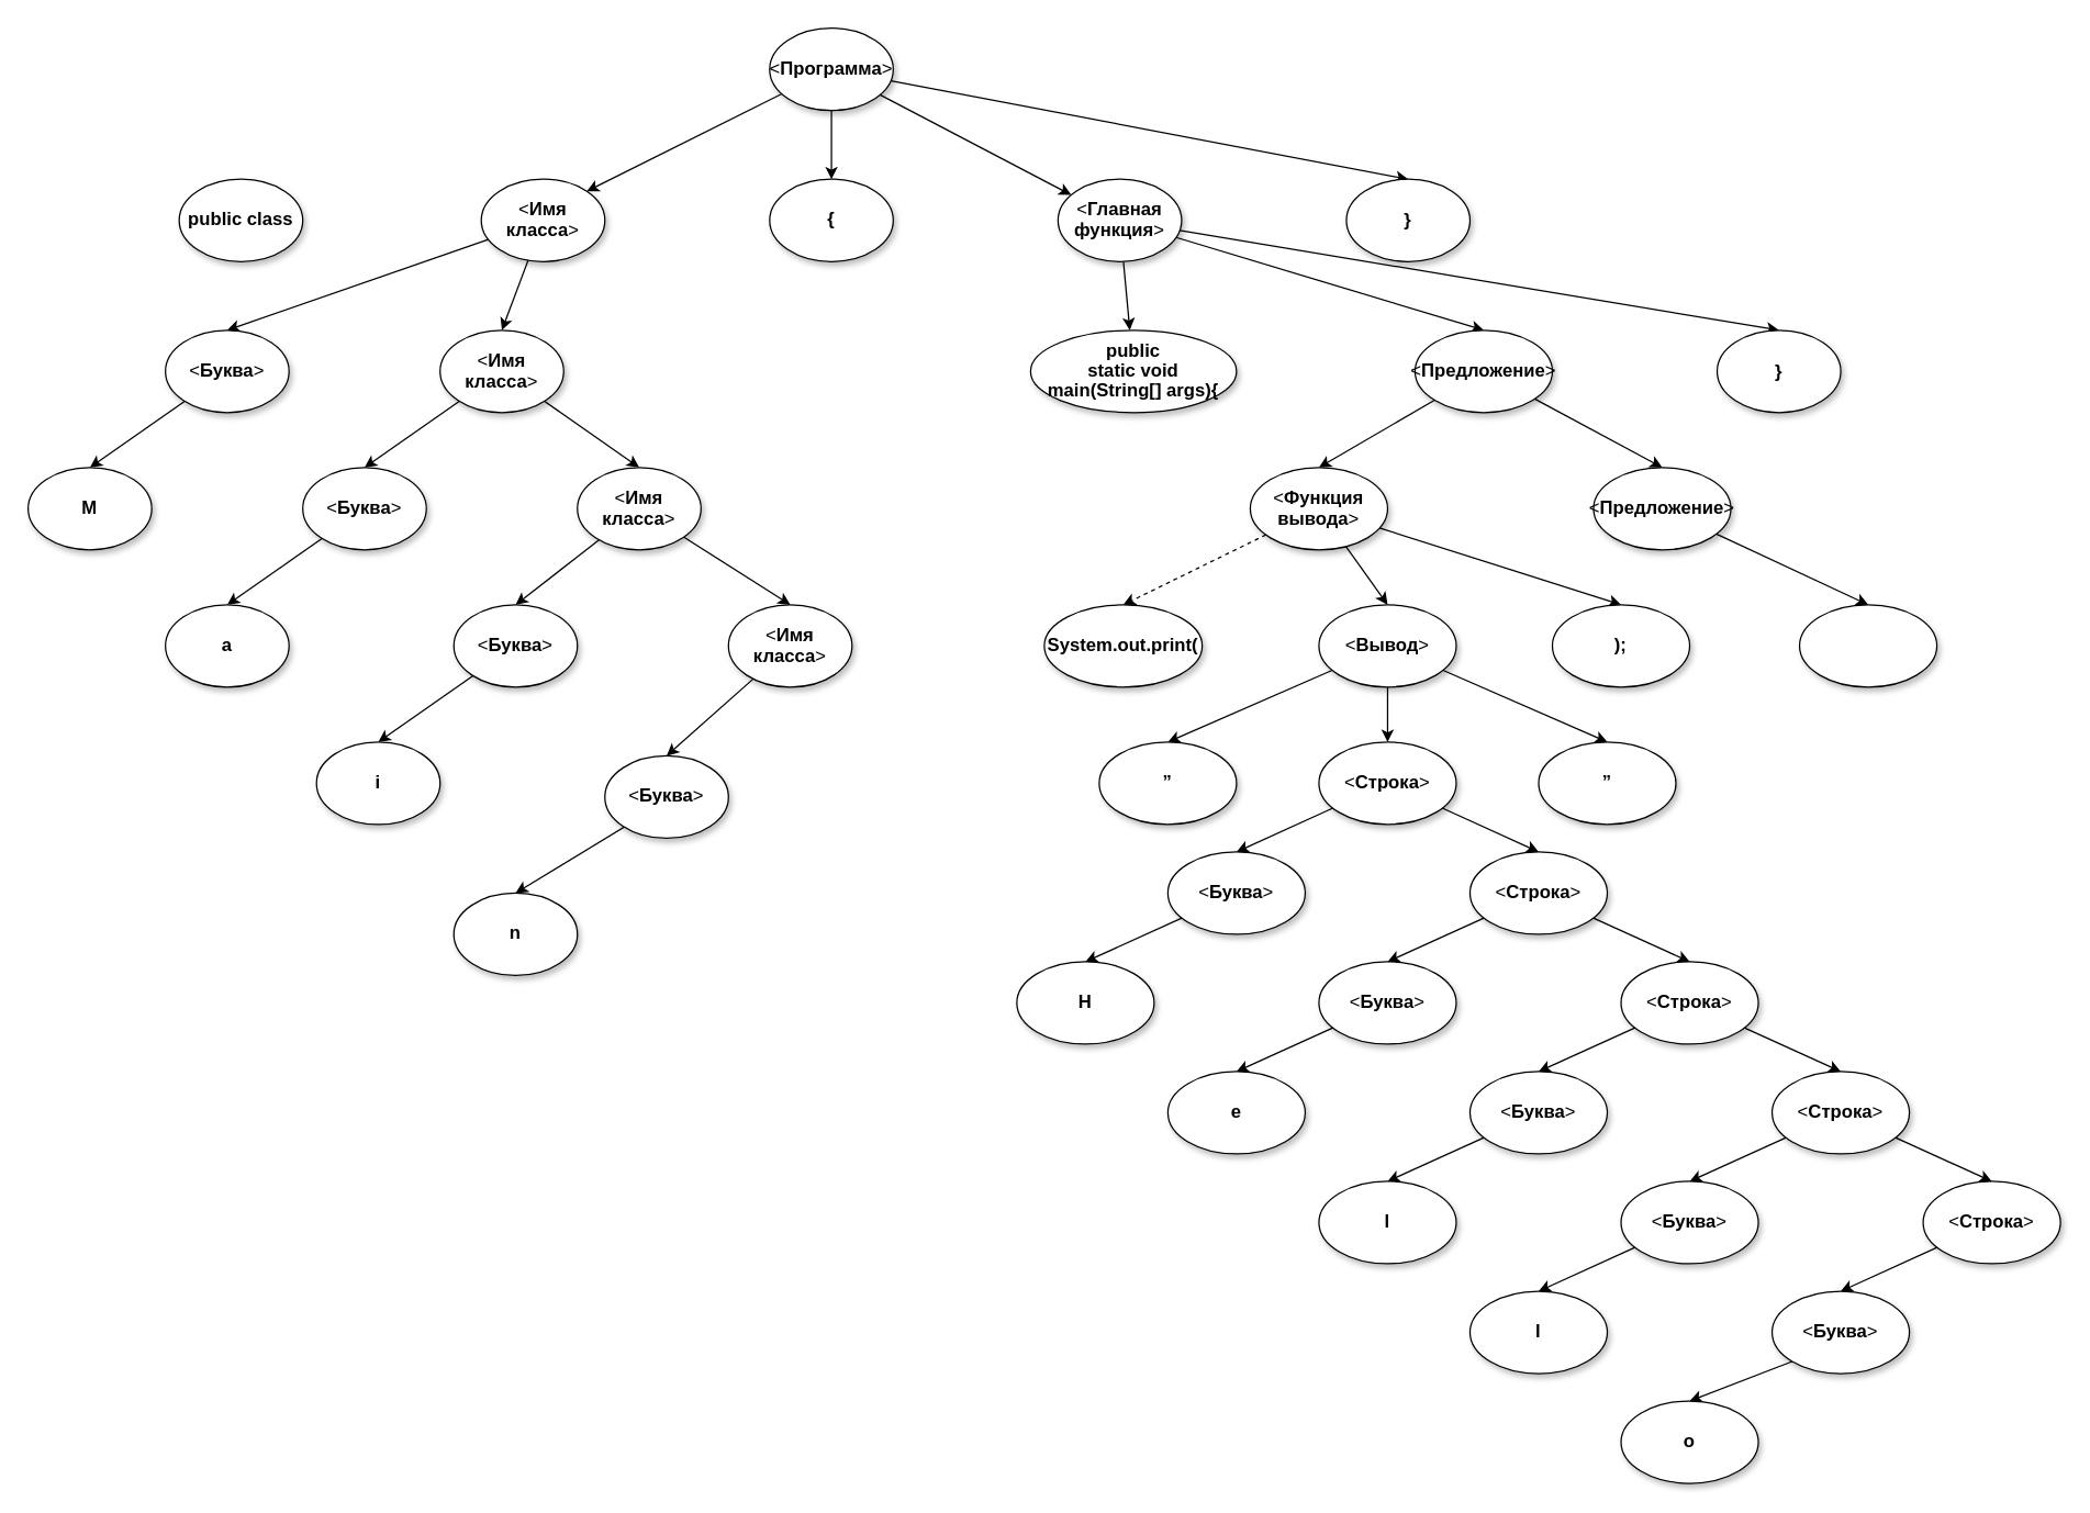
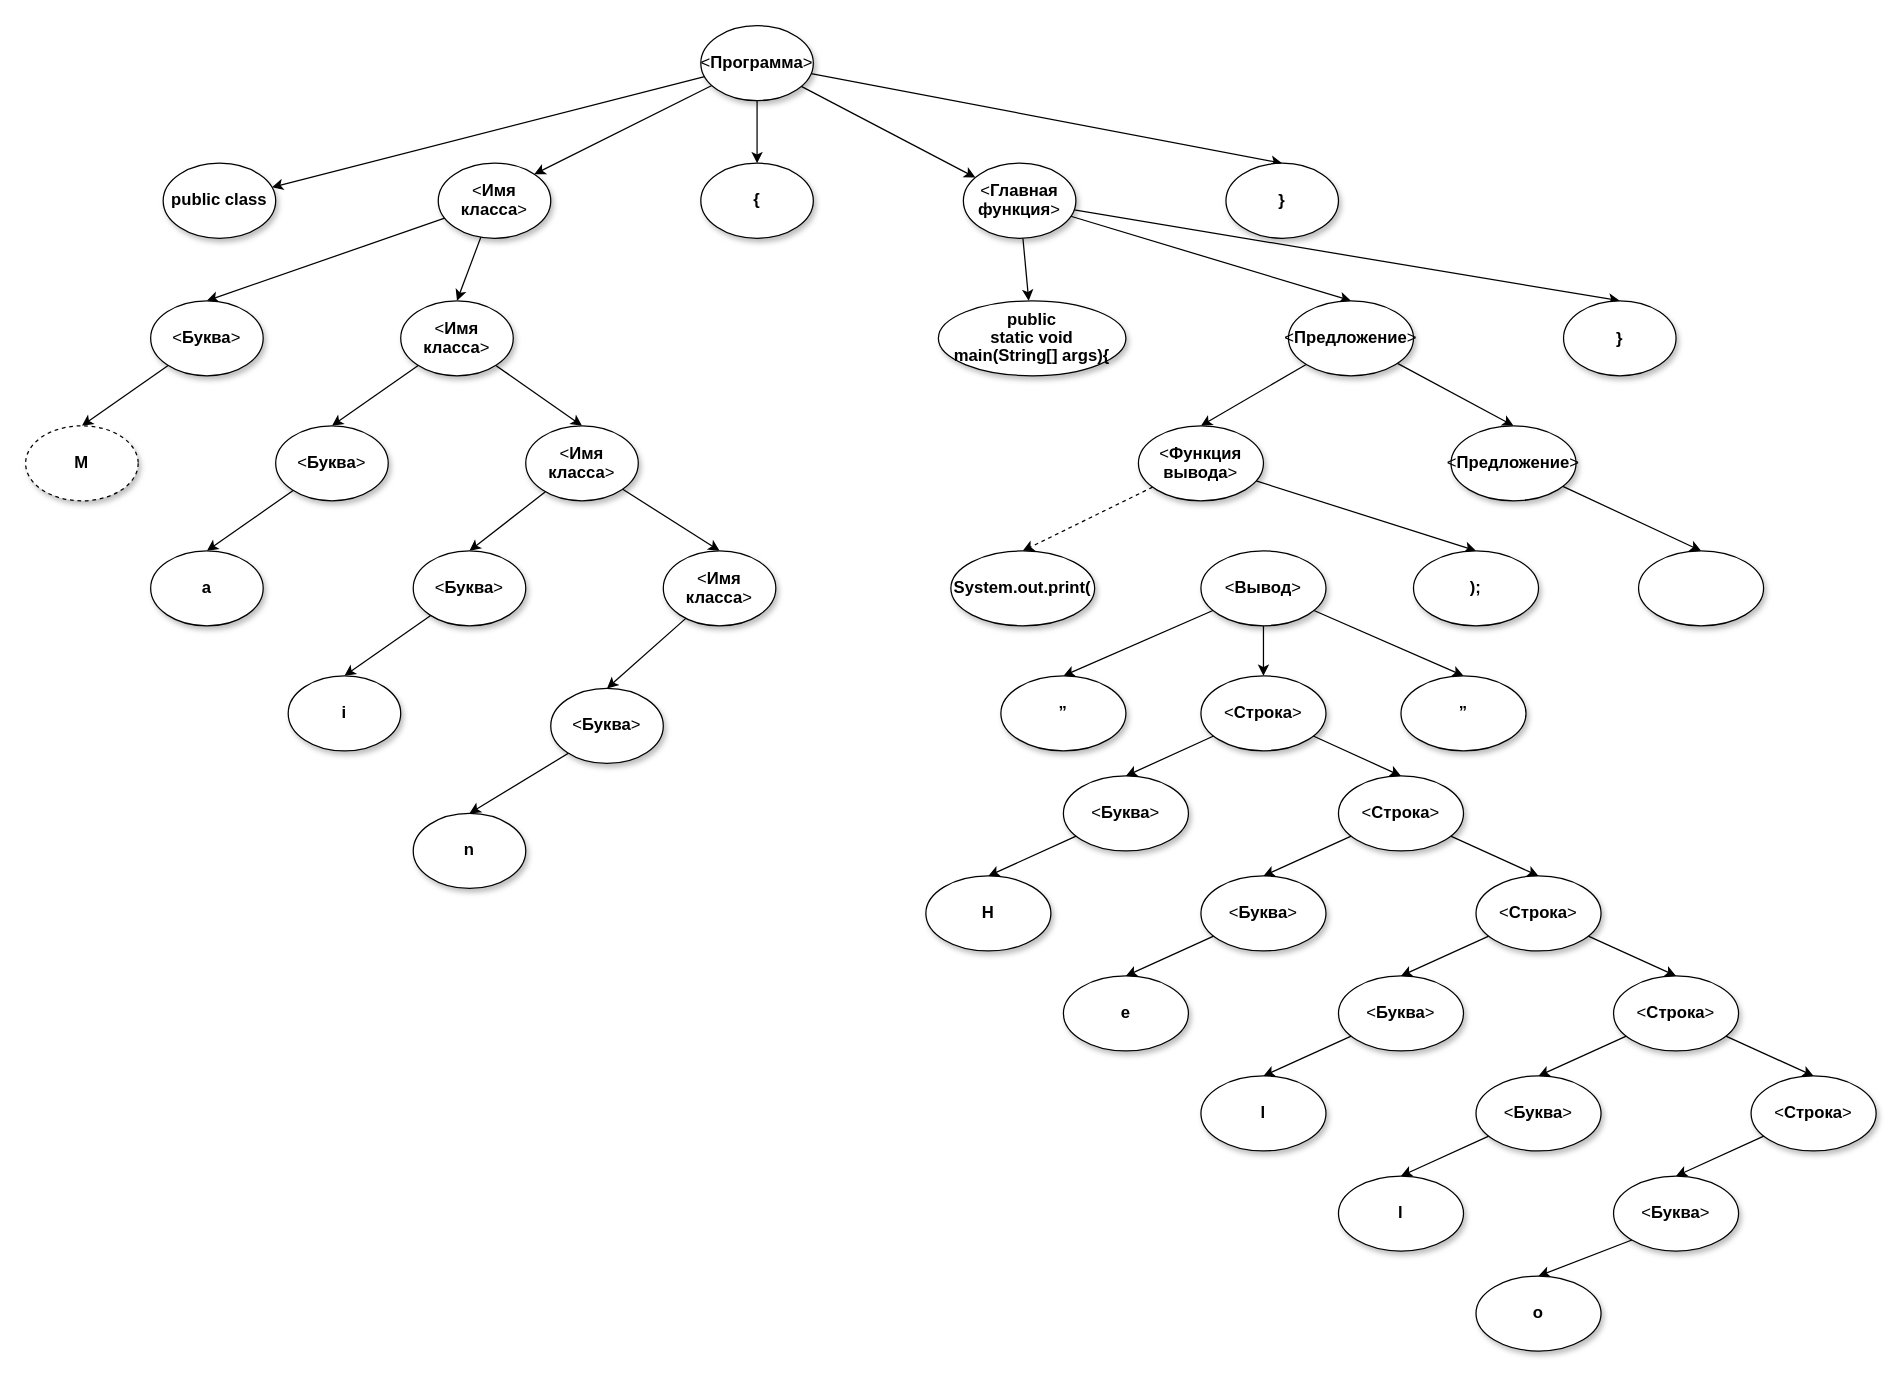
+ <mxCell id="6" style="rounded=0;orthogonalLoop=1;jettySize=auto;html=1;" parent="1" source="11" target="2" edge="1"><mxGeometry relative="1" as="geometry" /></mxCell>
- <mxCell id="82" value="&lt;span style=&quot;font-size: 10pt ; line-height: 107% ; font-family: &amp;#34;calibri&amp;#34; , sans-serif&quot;&gt;&lt;b&gt;M&lt;/b&gt;&lt;/span&gt;" style="ellipse;whiteSpace=wrap;html=1;rounded=0;shadow=1;comic=0;labelBackgroundColor=none;strokeWidth=1;fontFamily=Verdana;fontSize=12;align=center;" parent="1" vertex="1"><mxGeometry x="20" y="340" width="90" height="60" as="geometry" /></mxCell>
+ <mxCell id="82" value="&lt;span style=&quot;font-size: 10pt ; line-height: 107% ; font-family: &amp;#34;calibri&amp;#34; , sans-serif&quot;&gt;&lt;b&gt;M&lt;/b&gt;&lt;/span&gt;" style="ellipse;whiteSpace=wrap;html=1;rounded=0;shadow=1;comic=0;labelBackgroundColor=none;strokeWidth=1;fontFamily=Verdana;fontSize=12;align=center;dashed=1;" parent="1" vertex="1"><mxGeometry x="20" y="340" width="90" height="60" as="geometry" /></mxCell>
- <mxCell id="24" style="edgeStyle=none;rounded=0;orthogonalLoop=1;jettySize=auto;html=1;entryX=0.5;entryY=0;entryDx=0;entryDy=0;" parent="1" source="26" target="34" edge="1"><mxGeometry relative="1" as="geometry" /></mxCell>
